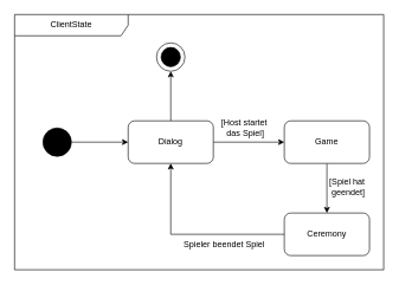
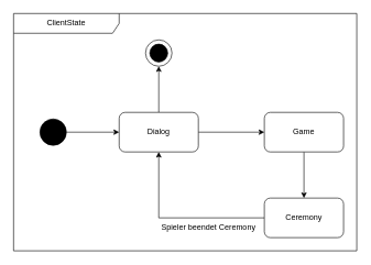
- <mxCell id="14" value="[Host startet&amp;nbsp;&lt;div&gt;das Spiel]&lt;/div&gt;" style="text;html=1;align=center;verticalAlign=middle;resizable=0;points=[];autosize=1;strokeColor=none;fillColor=none;" parent="13" vertex="1"><mxGeometry x="280" y="140" width="90" height="40" as="geometry" /></mxCell>
- <mxCell id="16" value="[Spiel hat&amp;nbsp;&lt;div&gt;geendet]&lt;/div&gt;" style="text;html=1;align=center;verticalAlign=middle;resizable=0;points=[];autosize=1;strokeColor=none;fillColor=none;" parent="1" vertex="1"><mxGeometry x="450" y="243" width="80" height="40" as="geometry" /></mxCell>
- <mxCell id="15" value="Spieler beendet Spiel" style="text;html=1;align=center;verticalAlign=middle;resizable=0;points=[];autosize=1;strokeColor=none;fillColor=none;" parent="13" vertex="1"><mxGeometry x="210" y="310" width="170" height="30" as="geometry" /></mxCell>
+ <mxCell id="15" value="Spieler beendet Ceremony" style="text;html=1;align=center;verticalAlign=middle;resizable=0;points=[];autosize=1;strokeColor=none;fillColor=none;" parent="13" vertex="1"><mxGeometry x="210" y="310" width="170" height="30" as="geometry" /></mxCell>
